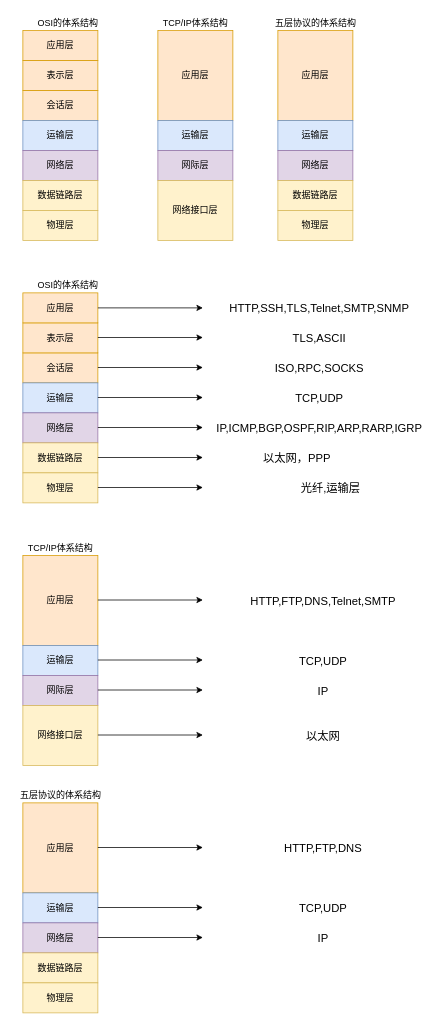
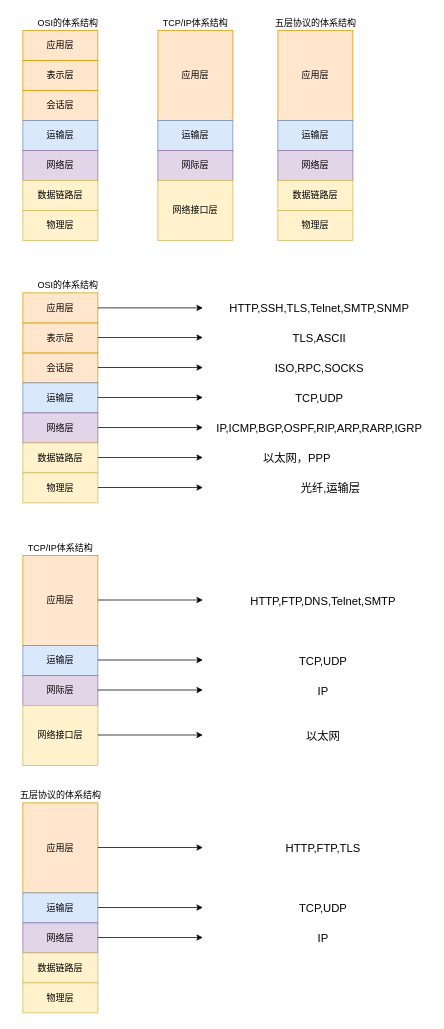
- <mxCell id="63" value="&lt;span style=&quot;font-size: 15.008px&quot;&gt;HTTP,FTP,DNS&lt;/span&gt;" style="text;html=1;align=center;verticalAlign=middle;resizable=0;points=[];autosize=1;strokeColor=none;fillColor=none;" vertex="1" parent="1"><mxGeometry x="370" y="1120" width="120" height="20" as="geometry" /></mxCell>
+ <mxCell id="63" value="&lt;span style=&quot;font-size: 15.008px&quot;&gt;HTTP,FTP,TLS&lt;/span&gt;" style="text;html=1;align=center;verticalAlign=middle;resizable=0;points=[];autosize=1;strokeColor=none;fillColor=none;" vertex="1" parent="1"><mxGeometry x="370" y="1120" width="120" height="20" as="geometry" /></mxCell>
